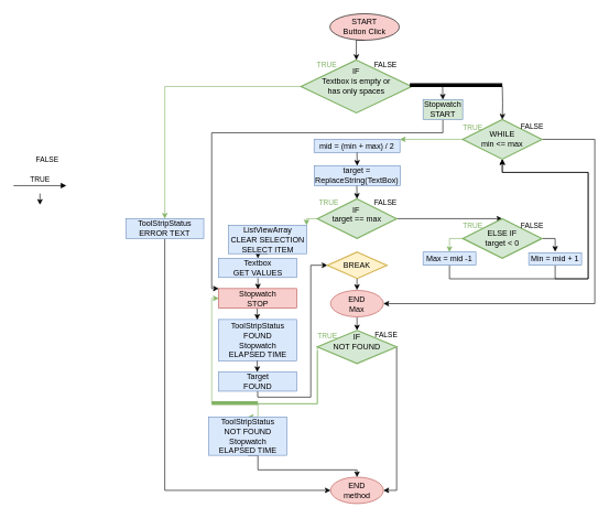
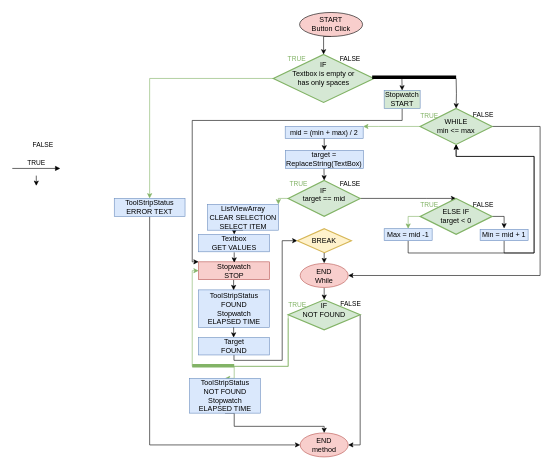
- <mxCell id="28" value="target == max" style="strokeWidth=2;html=1;shape=mxgraph.flowchart.decision;whiteSpace=wrap;fillColor=#d5e8d4;strokeColor=#82b366;horizontal=1;verticalAlign=middle;" parent="1" vertex="1"><mxGeometry x="480" y="300" width="120" height="60" as="geometry" /></mxCell>
+ <mxCell id="28" value="target == mid" style="strokeWidth=2;html=1;shape=mxgraph.flowchart.decision;whiteSpace=wrap;fillColor=#d5e8d4;strokeColor=#82b366;horizontal=1;verticalAlign=middle;" parent="1" vertex="1"><mxGeometry x="480" y="300" width="120" height="60" as="geometry" /></mxCell>
- <mxCell id="13" value="END&lt;br&gt;Max" style="ellipse;whiteSpace=wrap;html=1;labelBackgroundColor=none;fillColor=#f8cecc;strokeColor=#b85450;" parent="1" vertex="1"><mxGeometry x="500" y="438.5" width="80" height="40" as="geometry" /></mxCell>
+ <mxCell id="13" value="END&lt;br&gt;While" style="ellipse;whiteSpace=wrap;html=1;labelBackgroundColor=none;fillColor=#f8cecc;strokeColor=#b85450;" parent="1" vertex="1"><mxGeometry x="500" y="438.5" width="80" height="40" as="geometry" /></mxCell>
